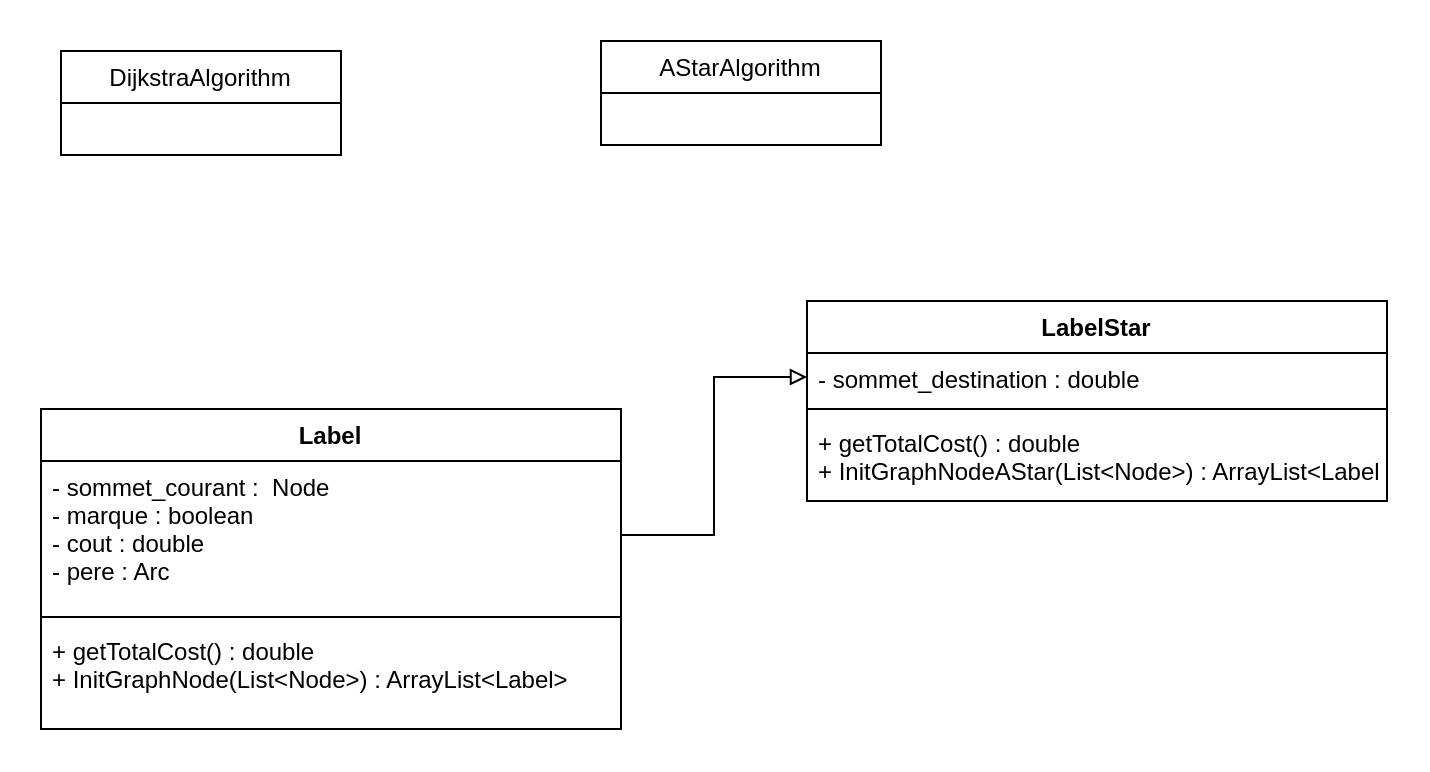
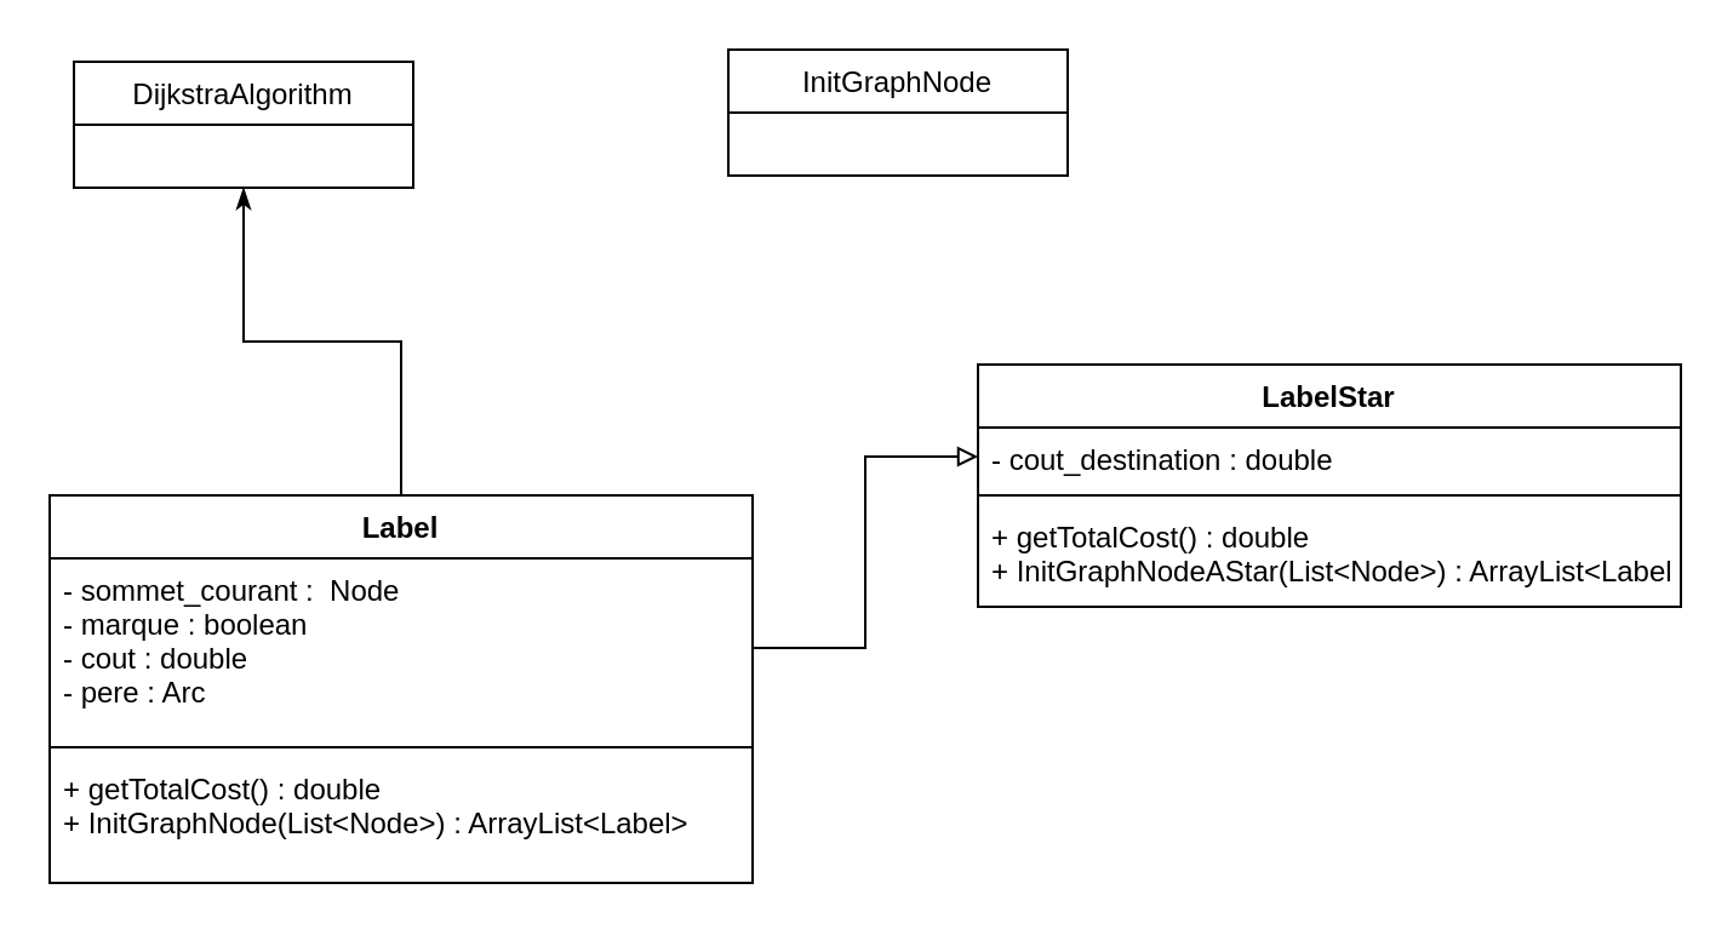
- <mxCell id="3" value="AStarAlgorithm" style="swimlane;fontStyle=0;childLayout=stackLayout;horizontal=1;startSize=26;fillColor=none;horizontalStack=0;resizeParent=1;resizeParentMax=0;resizeLast=0;collapsible=1;marginBottom=0;" vertex="1" parent="1"><mxGeometry x="300" y="20" width="140" height="52" as="geometry" /></mxCell>
+ <mxCell id="3" value="InitGraphNode" style="swimlane;fontStyle=0;childLayout=stackLayout;horizontal=1;startSize=26;fillColor=none;horizontalStack=0;resizeParent=1;resizeParentMax=0;resizeLast=0;collapsible=1;marginBottom=0;" vertex="1" parent="1"><mxGeometry x="300" y="20" width="140" height="52" as="geometry" /></mxCell>
+ <mxCell id="4" style="edgeStyle=orthogonalEdgeStyle;rounded=0;orthogonalLoop=1;jettySize=auto;html=1;exitX=0.5;exitY=0;exitDx=0;exitDy=0;entryX=0.5;entryY=1;entryDx=0;entryDy=0;endArrow=classicThin;endFill=1;" edge="1" parent="1" source="5" target="2"><mxGeometry relative="1" as="geometry" /></mxCell>
- <mxCell id="10" value="- sommet_destination : double&#10;" style="text;strokeColor=none;fillColor=none;align=left;verticalAlign=top;spacingLeft=4;spacingRight=4;overflow=hidden;rotatable=0;points=[[0,0.5],[1,0.5]];portConstraint=eastwest;" vertex="1" parent="9"><mxGeometry y="26" width="290" height="24" as="geometry" /></mxCell>
+ <mxCell id="10" value="- cout_destination : double&#10;" style="text;strokeColor=none;fillColor=none;align=left;verticalAlign=top;spacingLeft=4;spacingRight=4;overflow=hidden;rotatable=0;points=[[0,0.5],[1,0.5]];portConstraint=eastwest;" vertex="1" parent="9"><mxGeometry y="26" width="290" height="24" as="geometry" /></mxCell>
